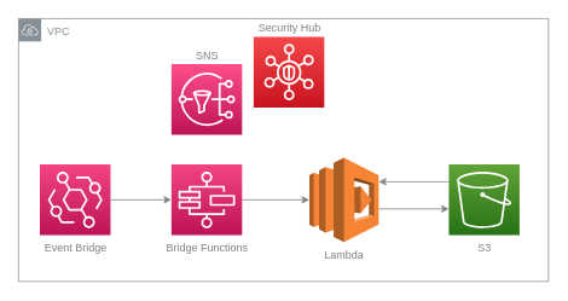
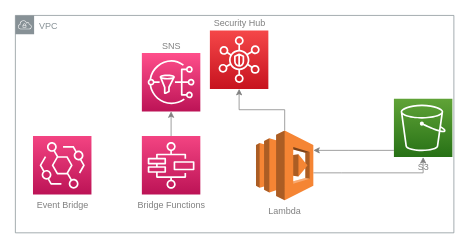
+ <mxCell id="6" style="edgeStyle=orthogonalEdgeStyle;rounded=0;orthogonalLoop=1;jettySize=auto;html=1;strokeColor=#808080;" parent="1" source="8" target="3" edge="1"><mxGeometry relative="1" as="geometry" /></mxCell>
+ <mxCell id="12" style="edgeStyle=none;html=1;strokeColor=#808080;" edge="1" parent="1" source="13" target="14"><mxGeometry relative="1" as="geometry" /></mxCell>
- <mxCell id="9" style="edgeStyle=orthogonalEdgeStyle;rounded=0;orthogonalLoop=1;jettySize=auto;html=1;strokeColor=#808080;" parent="1" source="10" target="13" edge="1"><mxGeometry relative="1" as="geometry" /></mxCell>
- <mxCell id="11" style="edgeStyle=orthogonalEdgeStyle;rounded=0;orthogonalLoop=1;jettySize=auto;html=1;strokeColor=#808080;" parent="1" source="13" target="8" edge="1"><mxGeometry relative="1" as="geometry"><Array as="points"><mxPoint x="305" y="220" /><mxPoint x="305" y="220" /></Array></mxGeometry></mxCell>
- <mxCell id="5" value="&lt;font&gt;S3&lt;/font&gt;" style="outlineConnect=0;fontColor=#808080;gradientColor=#60A337;gradientDirection=north;fillColor=#277116;strokeColor=#ffffff;dashed=0;verticalLabelPosition=bottom;verticalAlign=top;align=center;html=1;fontSize=12;fontStyle=0;aspect=fixed;shape=mxgraph.aws4.resourceIcon;resIcon=mxgraph.aws4.s3;" parent="1" vertex="1"><mxGeometry x="495" y="181" width="78" height="78" as="geometry" /></mxCell>
+ <mxCell id="5" value="&lt;font&gt;S3&lt;/font&gt;" style="outlineConnect=0;fontColor=#808080;gradientColor=#60A337;gradientDirection=north;fillColor=#277116;strokeColor=#ffffff;dashed=0;verticalLabelPosition=bottom;verticalAlign=top;align=center;html=1;fontSize=12;fontStyle=0;aspect=fixed;shape=mxgraph.aws4.resourceIcon;resIcon=mxgraph.aws4.s3;" parent="1" vertex="1"><mxGeometry x="525" y="131" width="78" height="78" as="geometry" /></mxCell>
